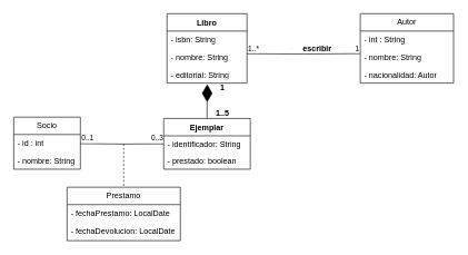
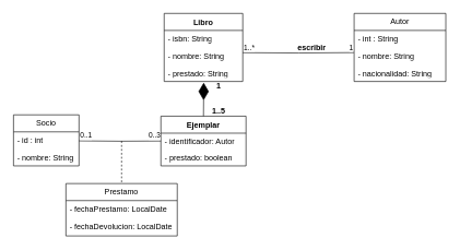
- <mxCell id="5" value="- editorial: String" style="text;strokeColor=none;fillColor=none;align=left;verticalAlign=top;spacingLeft=4;spacingRight=4;overflow=hidden;rotatable=0;points=[[0,0.5],[1,0.5]];portConstraint=eastwest;whiteSpace=wrap;html=1;" vertex="1" parent="2"><mxGeometry y="78" width="120" height="26" as="geometry" /></mxCell>
+ <mxCell id="5" value="- prestado: String" style="text;strokeColor=none;fillColor=none;align=left;verticalAlign=top;spacingLeft=4;spacingRight=4;overflow=hidden;rotatable=0;points=[[0,0.5],[1,0.5]];portConstraint=eastwest;whiteSpace=wrap;html=1;" vertex="1" parent="2"><mxGeometry y="78" width="120" height="26" as="geometry" /></mxCell>
- <mxCell id="12" value="- nacionalidad: Autor" style="text;strokeColor=none;fillColor=none;align=left;verticalAlign=top;spacingLeft=4;spacingRight=4;overflow=hidden;rotatable=0;points=[[0,0.5],[1,0.5]];portConstraint=eastwest;whiteSpace=wrap;html=1;" vertex="1" parent="9"><mxGeometry y="78" width="140" height="26" as="geometry" /></mxCell>
+ <mxCell id="12" value="- nacionalidad: String" style="text;strokeColor=none;fillColor=none;align=left;verticalAlign=top;spacingLeft=4;spacingRight=4;overflow=hidden;rotatable=0;points=[[0,0.5],[1,0.5]];portConstraint=eastwest;whiteSpace=wrap;html=1;" vertex="1" parent="9"><mxGeometry y="78" width="140" height="26" as="geometry" /></mxCell>
- <mxCell id="7" value="- identificador: String" style="text;strokeColor=none;fillColor=none;align=left;verticalAlign=top;spacingLeft=4;spacingRight=4;overflow=hidden;rotatable=0;points=[[0,0.5],[1,0.5]];portConstraint=eastwest;whiteSpace=wrap;html=1;" vertex="1" parent="6"><mxGeometry y="26" width="130" height="24" as="geometry" /></mxCell>
+ <mxCell id="7" value="- identificador: Autor" style="text;strokeColor=none;fillColor=none;align=left;verticalAlign=top;spacingLeft=4;spacingRight=4;overflow=hidden;rotatable=0;points=[[0,0.5],[1,0.5]];portConstraint=eastwest;whiteSpace=wrap;html=1;" vertex="1" parent="6"><mxGeometry y="26" width="130" height="24" as="geometry" /></mxCell>
